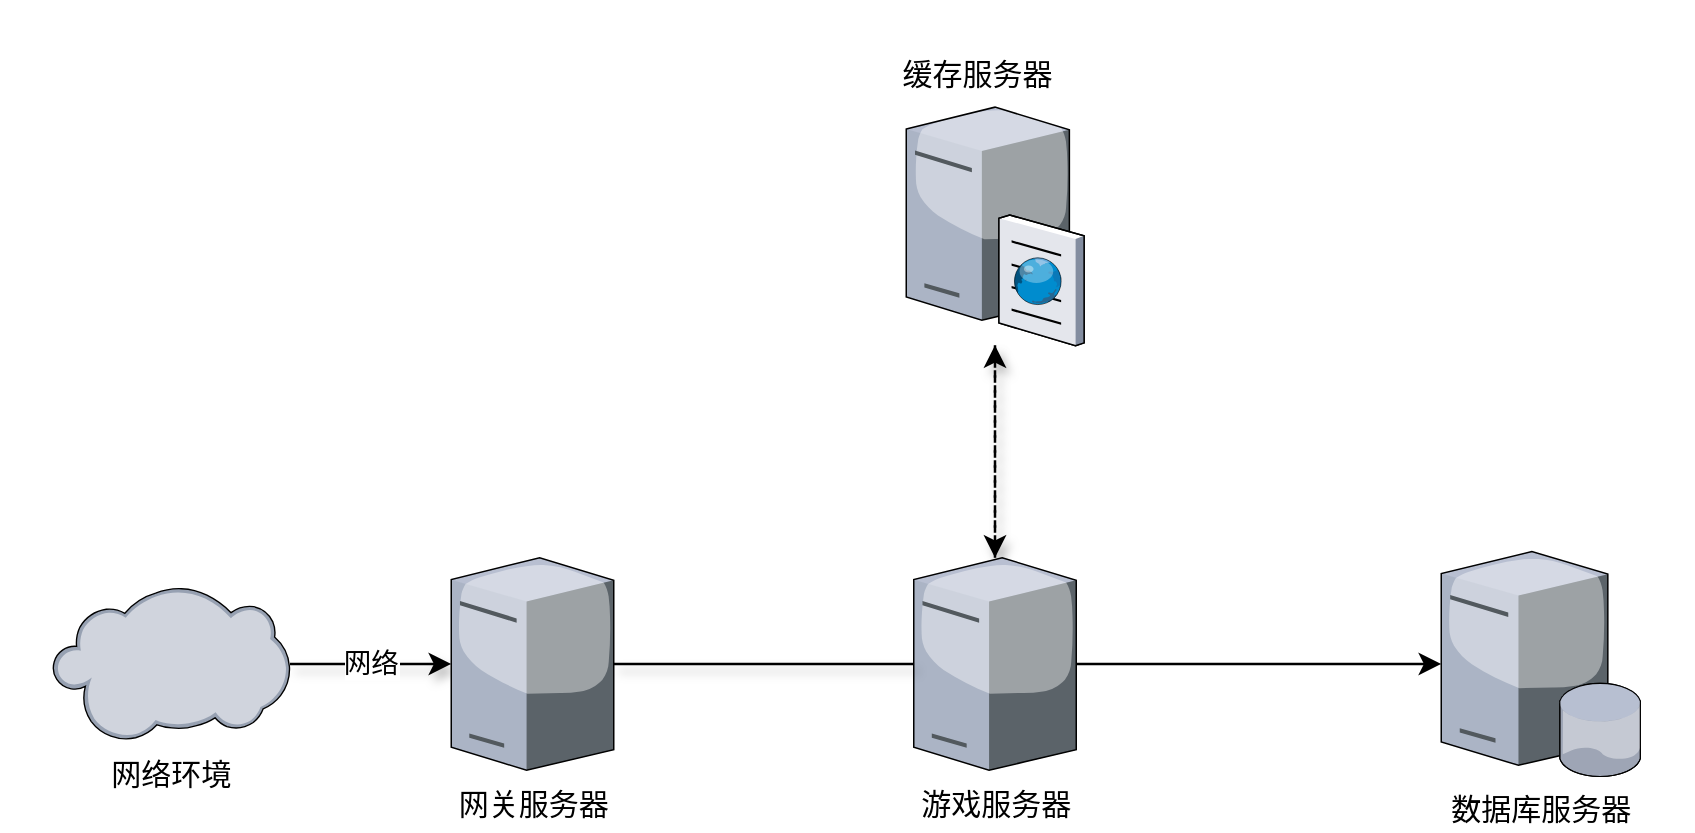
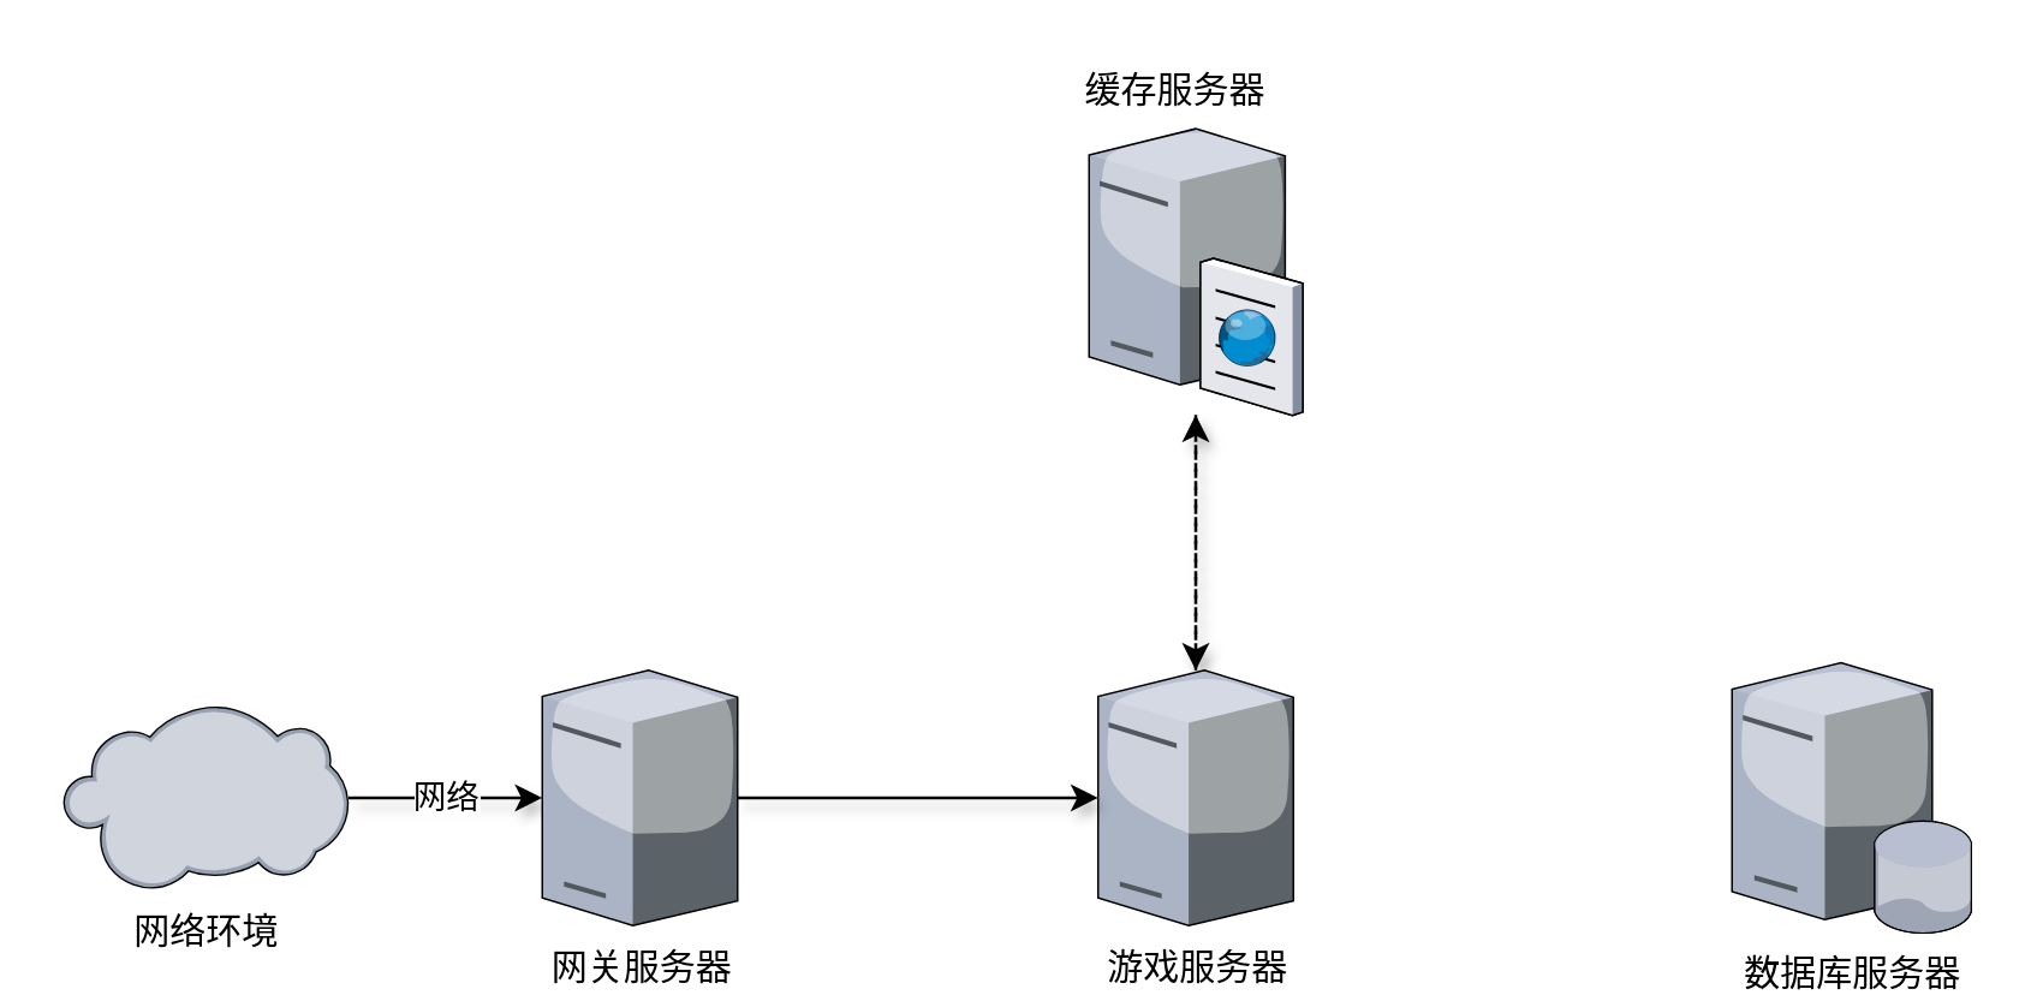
- <mxCell id="10" parent="1" style="edgeStyle=orthogonalEdgeStyle;rounded=0;comic=0;orthogonalLoop=1;jettySize=auto;html=1;shadow=1;strokeColor=#000000;endArrow=none;" edge="1" target="7" source="11"><mxGeometry as="geometry" relative="1" /></mxCell>
+ <mxCell id="10" parent="1" style="edgeStyle=orthogonalEdgeStyle;rounded=0;comic=0;orthogonalLoop=1;jettySize=auto;html=1;shadow=1;strokeColor=#000000;" edge="1" target="7" source="11"><mxGeometry as="geometry" relative="1" /></mxCell>
- <mxCell id="6" parent="1" style="edgeStyle=orthogonalEdgeStyle;rounded=0;orthogonalLoop=1;jettySize=auto;html=1;" edge="1" target="3" source="7"><mxGeometry as="geometry" relative="1" /></mxCell>
